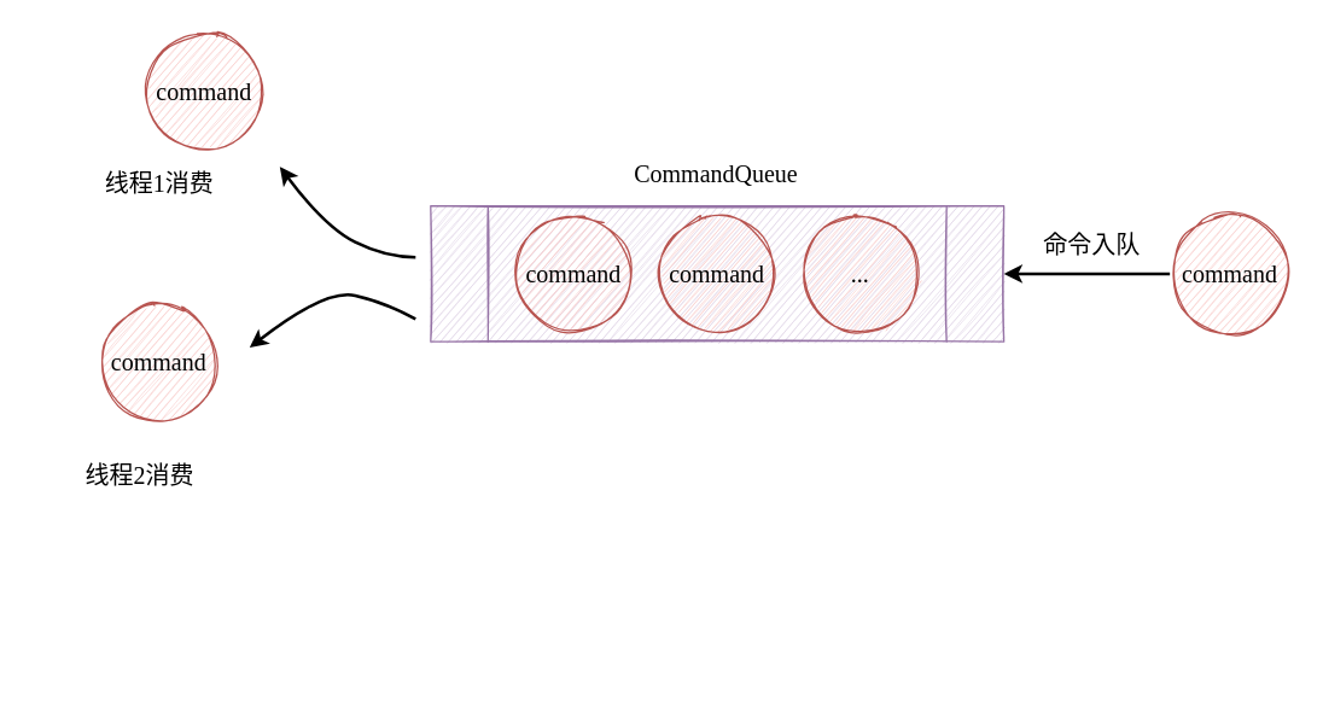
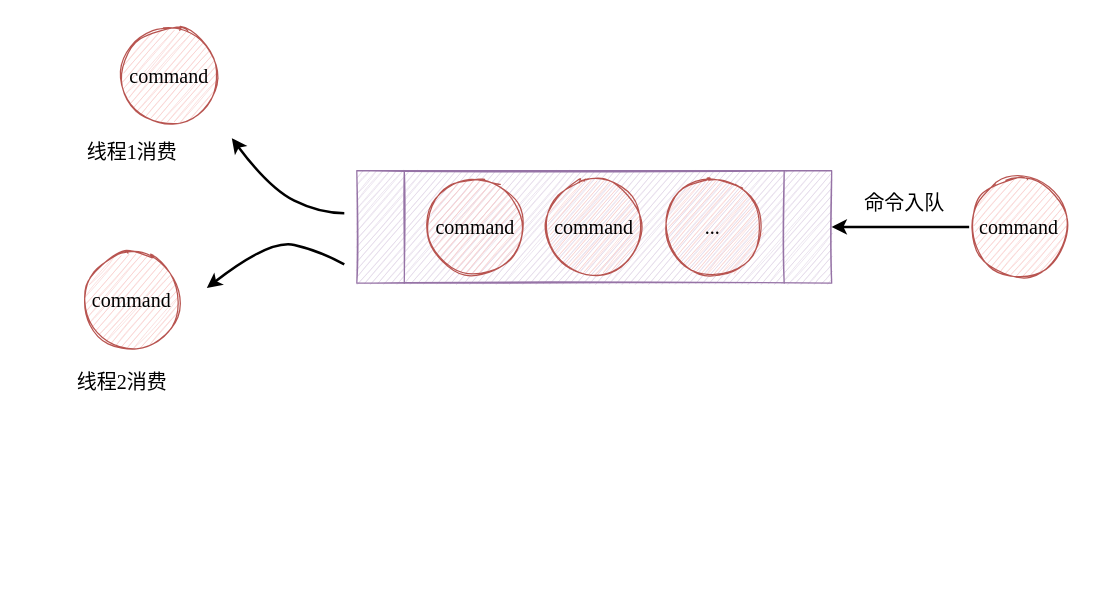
- <mxCell id="10" value="&lt;font face=&quot;Comic Sans MS&quot;&gt;&lt;span style=&quot;font-size: 16px;&quot;&gt;CommandQueue&lt;/span&gt;&lt;/font&gt;" style="text;html=1;strokeColor=none;fillColor=none;align=center;verticalAlign=middle;whiteSpace=wrap;rounded=0;" vertex="1" parent="1"><mxGeometry x="397" y="100" width="155" height="30" as="geometry" /></mxCell>
- <mxCell id="16" value="&lt;font face=&quot;Comic Sans MS&quot;&gt;&lt;span style=&quot;font-size: 16px;&quot;&gt;线程2消费&lt;/span&gt;&lt;/font&gt;" style="text;html=1;strokeColor=none;fillColor=none;align=center;verticalAlign=middle;whiteSpace=wrap;rounded=0;" vertex="1" parent="1"><mxGeometry x="15" y="300" width="155" height="30" as="geometry" /></mxCell>
+ <mxCell id="16" value="&lt;font face=&quot;Comic Sans MS&quot;&gt;&lt;span style=&quot;font-size: 16px;&quot;&gt;线程2消费&lt;/span&gt;&lt;/font&gt;" style="text;html=1;strokeColor=none;fillColor=none;align=center;verticalAlign=middle;whiteSpace=wrap;rounded=0;" vertex="1" parent="1"><mxGeometry x="20" y="290" width="155" height="30" as="geometry" /></mxCell>
